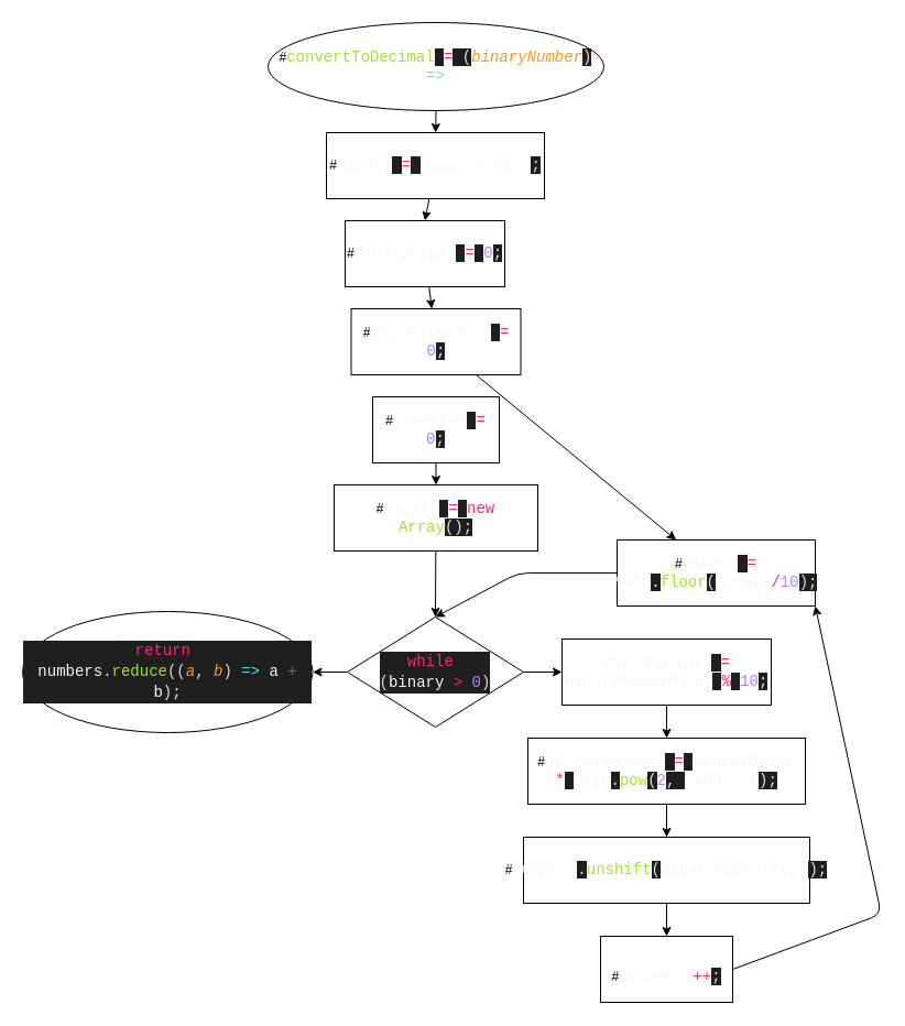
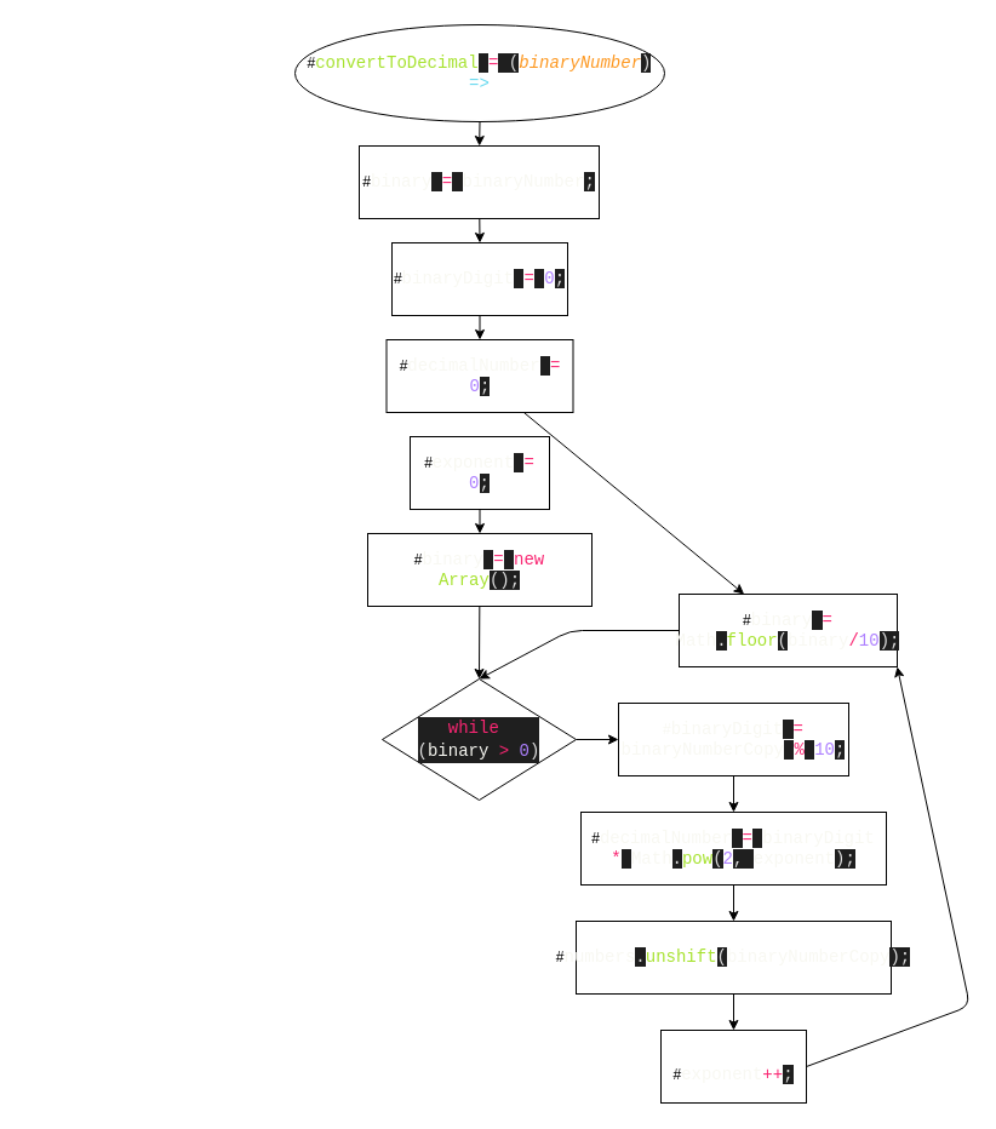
- <mxCell id="5" value="#&lt;span style=&quot;font-family: Consolas, &amp;quot;Courier New&amp;quot;, monospace; font-size: 14px; color: rgb(248, 248, 242);&quot;&gt;binaryDigit&lt;/span&gt;&lt;span style=&quot;background-color: rgb(31, 31, 31); color: rgb(221, 221, 221); font-family: Consolas, &amp;quot;Courier New&amp;quot;, monospace; font-size: 14px;&quot;&gt; &lt;/span&gt;&lt;span style=&quot;font-family: Consolas, &amp;quot;Courier New&amp;quot;, monospace; font-size: 14px; color: rgb(249, 38, 114);&quot;&gt;=&lt;/span&gt;&lt;span style=&quot;background-color: rgb(31, 31, 31); color: rgb(221, 221, 221); font-family: Consolas, &amp;quot;Courier New&amp;quot;, monospace; font-size: 14px;&quot;&gt; &lt;/span&gt;&lt;span style=&quot;font-family: Consolas, &amp;quot;Courier New&amp;quot;, monospace; font-size: 14px; color: rgb(174, 129, 255);&quot;&gt;0&lt;/span&gt;&lt;span style=&quot;background-color: rgb(31, 31, 31); color: rgb(221, 221, 221); font-family: Consolas, &amp;quot;Courier New&amp;quot;, monospace; font-size: 14px;&quot;&gt;;&lt;/span&gt;" style="rounded=0;whiteSpace=wrap;html=1;" parent="1" vertex="1"><mxGeometry x="313" y="200" width="145" height="60" as="geometry" /></mxCell>
+ <mxCell id="5" value="#&lt;span style=&quot;font-family: Consolas, &amp;quot;Courier New&amp;quot;, monospace; font-size: 14px; color: rgb(248, 248, 242);&quot;&gt;binaryDigit&lt;/span&gt;&lt;span style=&quot;background-color: rgb(31, 31, 31); color: rgb(221, 221, 221); font-family: Consolas, &amp;quot;Courier New&amp;quot;, monospace; font-size: 14px;&quot;&gt; &lt;/span&gt;&lt;span style=&quot;font-family: Consolas, &amp;quot;Courier New&amp;quot;, monospace; font-size: 14px; color: rgb(249, 38, 114);&quot;&gt;=&lt;/span&gt;&lt;span style=&quot;background-color: rgb(31, 31, 31); color: rgb(221, 221, 221); font-family: Consolas, &amp;quot;Courier New&amp;quot;, monospace; font-size: 14px;&quot;&gt; &lt;/span&gt;&lt;span style=&quot;font-family: Consolas, &amp;quot;Courier New&amp;quot;, monospace; font-size: 14px; color: rgb(174, 129, 255);&quot;&gt;0&lt;/span&gt;&lt;span style=&quot;background-color: rgb(31, 31, 31); color: rgb(221, 221, 221); font-family: Consolas, &amp;quot;Courier New&amp;quot;, monospace; font-size: 14px;&quot;&gt;;&lt;/span&gt;" style="rounded=0;whiteSpace=wrap;html=1;" parent="1" vertex="1"><mxGeometry x="323" y="200" width="145" height="60" as="geometry" /></mxCell>
- <mxCell id="14" value="&lt;div style=&quot;background-color: rgb(31, 31, 31); font-family: Consolas, &amp;quot;Courier New&amp;quot;, monospace; font-size: 14px; line-height: 19px;&quot;&gt;&lt;span style=&quot;color: rgb(249, 38, 114);&quot;&gt;return&lt;/span&gt;&lt;font color=&quot;#dddddd&quot;&gt;&amp;nbsp;&lt;/font&gt;&lt;/div&gt;&lt;div style=&quot;background-color: rgb(31, 31, 31); font-family: Consolas, &amp;quot;Courier New&amp;quot;, monospace; font-size: 14px; line-height: 19px;&quot;&gt;&lt;span style=&quot;color: rgb(248, 248, 242);&quot;&gt;numbers&lt;/span&gt;&lt;font color=&quot;#dddddd&quot;&gt;.&lt;/font&gt;&lt;span style=&quot;color: rgb(166, 226, 46);&quot;&gt;reduce&lt;/span&gt;&lt;font color=&quot;#dddddd&quot;&gt;((&lt;/font&gt;&lt;span style=&quot;color: rgb(253, 151, 31); font-style: italic;&quot;&gt;a&lt;/span&gt;&lt;font color=&quot;#dddddd&quot;&gt;, &lt;/font&gt;&lt;span style=&quot;color: rgb(253, 151, 31); font-style: italic;&quot;&gt;b&lt;/span&gt;&lt;font color=&quot;#dddddd&quot;&gt;) &lt;/font&gt;&lt;span style=&quot;color: rgb(102, 217, 239); font-style: italic;&quot;&gt;=&amp;gt;&lt;/span&gt; &lt;span style=&quot;color: rgb(248, 248, 242);&quot;&gt;a&lt;/span&gt; &lt;span style=&quot;color: rgb(249, 38, 114);&quot;&gt;+&lt;/span&gt; &lt;span style=&quot;color: rgb(248, 248, 242);&quot;&gt;b&lt;/span&gt;&lt;font color=&quot;#dddddd&quot;&gt;);&lt;/font&gt;&lt;/div&gt;" style="ellipse;whiteSpace=wrap;html=1;" parent="1" vertex="1"><mxGeometry x="20" y="555" width="263.5" height="110" as="geometry" /></mxCell>
- <mxCell id="12" value="" style="edgeStyle=none;html=1;exitX=0;exitY=0.5;exitDx=0;exitDy=0;" parent="1" source="26" target="14" edge="1"><mxGeometry relative="1" as="geometry"><mxPoint x="286" y="620" as="sourcePoint" /></mxGeometry></mxCell>
